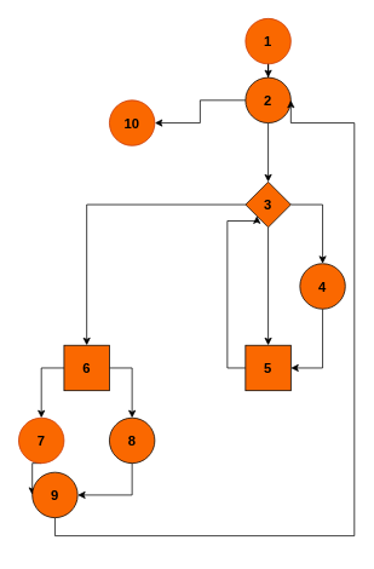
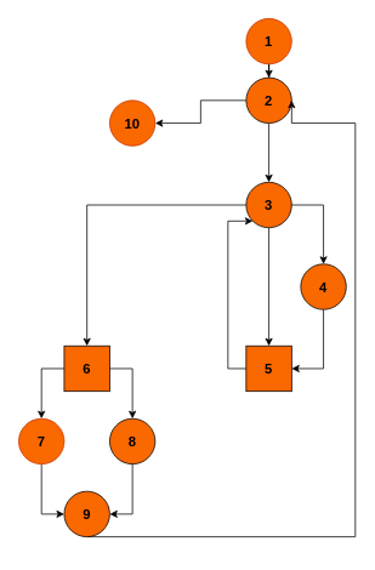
- <mxCell id="11" value="3" style="rhombus;whiteSpace=wrap;html=1;aspect=fixed;fillColor=#fa6800;fontSize=15;fontStyle=1;fontColor=#000000;" vertex="1" parent="1"><mxGeometry x="270" y="200" width="50" height="50" as="geometry" /></mxCell>
+ <mxCell id="11" value="3" style="ellipse;whiteSpace=wrap;html=1;aspect=fixed;fillColor=#fa6800;fontSize=15;fontStyle=1;fontColor=#000000;" vertex="1" parent="1"><mxGeometry x="270" y="200" width="50" height="50" as="geometry" /></mxCell>
- <mxCell id="24" value="9" style="ellipse;whiteSpace=wrap;html=1;aspect=fixed;fillColor=#fa6800;fontSize=15;fontStyle=1;fontColor=#000000;" vertex="1" parent="1"><mxGeometry x="35" y="520" width="50" height="50" as="geometry" /></mxCell>
+ <mxCell id="24" value="9" style="ellipse;whiteSpace=wrap;html=1;aspect=fixed;fillColor=#fa6800;fontSize=15;fontStyle=1;fontColor=#000000;" vertex="1" parent="1"><mxGeometry x="70" y="540" width="50" height="50" as="geometry" /></mxCell>
